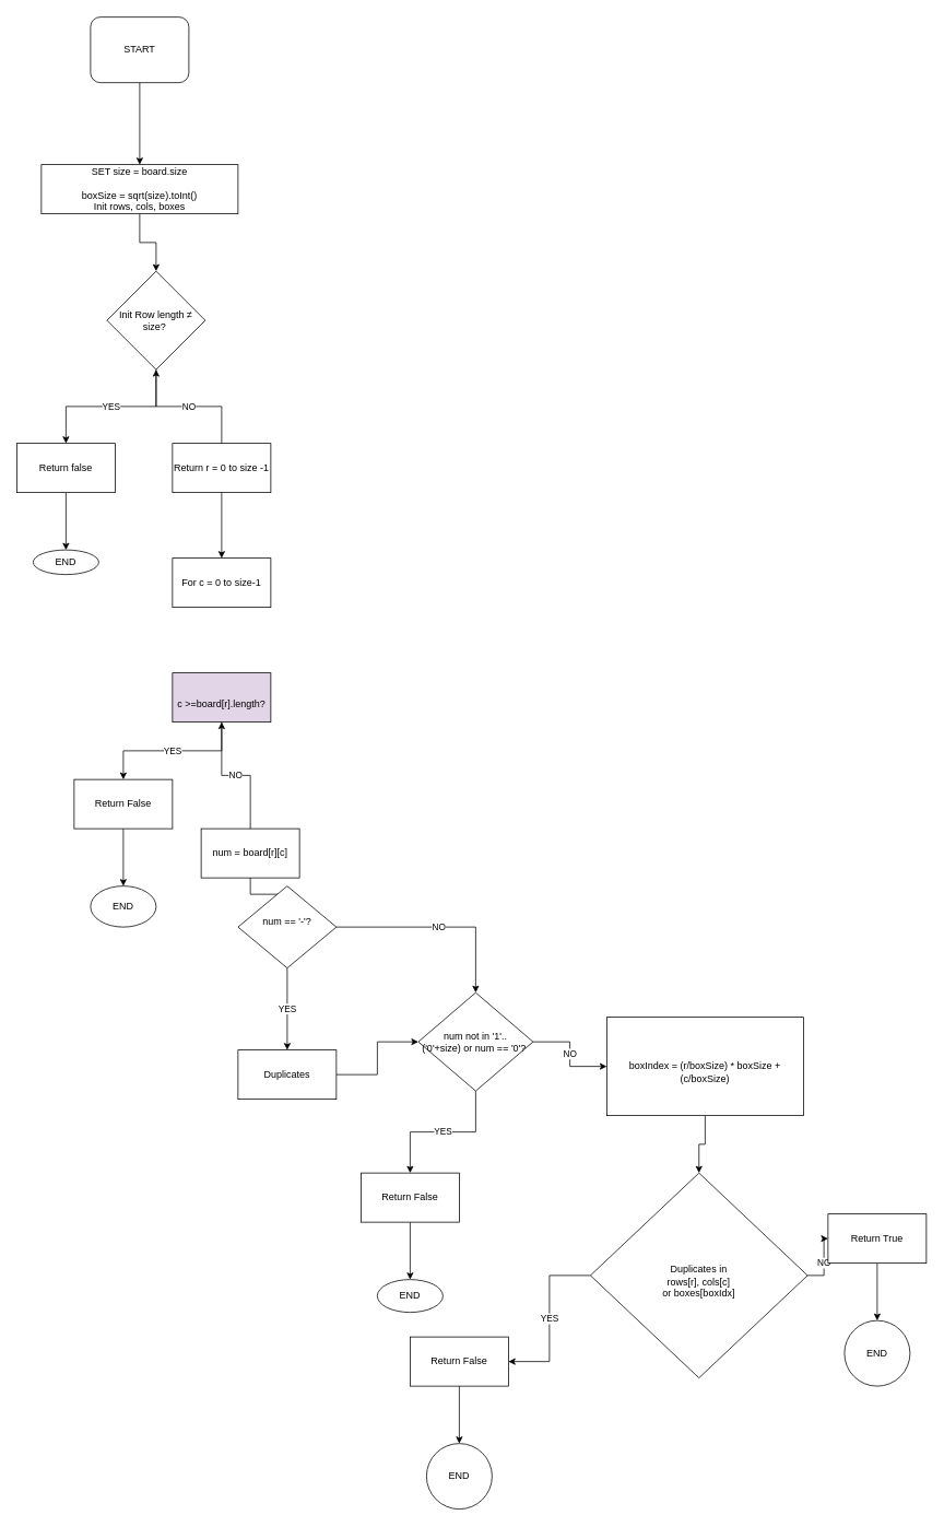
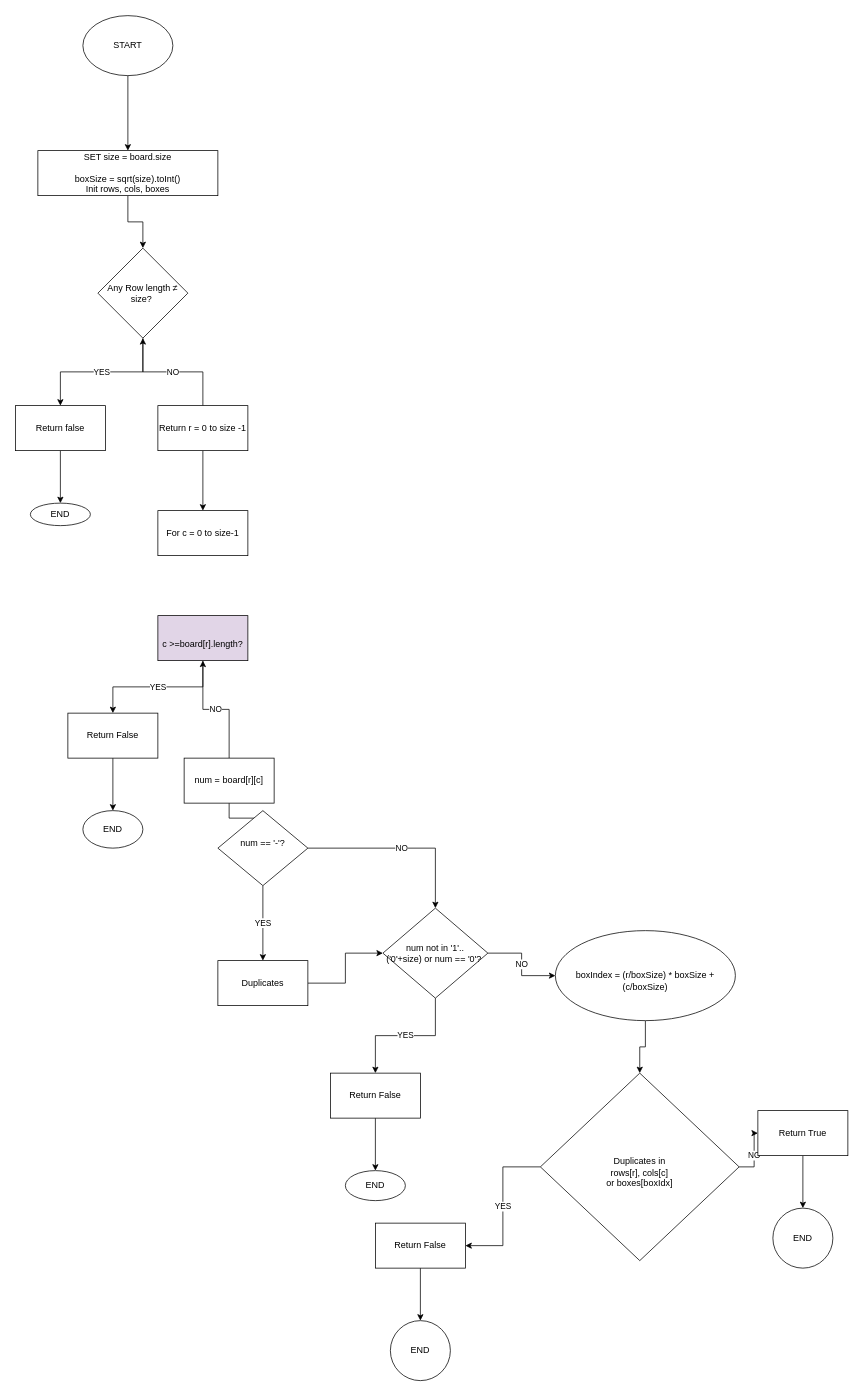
- <mxCell id="3" value="START" style="whiteSpace=wrap;html=1;rounded=1;" vertex="1" parent="1"><mxGeometry x="110" y="20" width="120" height="80" as="geometry" /></mxCell>
+ <mxCell id="3" value="START" style="ellipse;whiteSpace=wrap;html=1;" vertex="1" parent="1"><mxGeometry x="110" y="20" width="120" height="80" as="geometry" /></mxCell>
- <mxCell id="7" value="Init Row length&amp;nbsp;&lt;span style=&quot;background-color: transparent; color: light-dark(rgb(0, 0, 0), rgb(255, 255, 255));&quot;&gt;≠ size?&lt;/span&gt;&lt;span style=&quot;background-color: transparent; color: light-dark(rgb(0, 0, 0), rgb(255, 255, 255));&quot;&gt;&amp;nbsp;&lt;/span&gt;" style="rhombus;whiteSpace=wrap;html=1;" vertex="1" parent="1"><mxGeometry x="130" y="330" width="120" height="120" as="geometry" /></mxCell>
+ <mxCell id="7" value="Any Row length&amp;nbsp;&lt;span style=&quot;background-color: transparent; color: light-dark(rgb(0, 0, 0), rgb(255, 255, 255));&quot;&gt;≠ size?&lt;/span&gt;&lt;span style=&quot;background-color: transparent; color: light-dark(rgb(0, 0, 0), rgb(255, 255, 255));&quot;&gt;&amp;nbsp;&lt;/span&gt;" style="rhombus;whiteSpace=wrap;html=1;" vertex="1" parent="1"><mxGeometry x="130" y="330" width="120" height="120" as="geometry" /></mxCell>
- <mxCell id="35" value="&lt;br&gt;&lt;div&gt;boxIndex =&amp;nbsp;&lt;span style=&quot;background-color: transparent; color: light-dark(rgb(0, 0, 0), rgb(255, 255, 255));&quot;&gt;(r/boxSize) *&amp;nbsp;&lt;/span&gt;&lt;span style=&quot;background-color: transparent; color: light-dark(rgb(0, 0, 0), rgb(255, 255, 255));&quot;&gt;boxSize +&lt;/span&gt;&lt;span style=&quot;background-color: transparent; color: light-dark(rgb(0, 0, 0), rgb(255, 255, 255));&quot;&gt;(c/boxSize)&lt;/span&gt;&lt;/div&gt;" style="whiteSpace=wrap;html=1;movable=1;resizable=1;rotatable=1;deletable=1;editable=1;locked=0;connectable=1;" vertex="1" parent="1"><mxGeometry x="740" y="1240" width="240" height="120" as="geometry" /></mxCell>
+ <mxCell id="35" value="&lt;br&gt;&lt;div&gt;boxIndex =&amp;nbsp;&lt;span style=&quot;background-color: transparent; color: light-dark(rgb(0, 0, 0), rgb(255, 255, 255));&quot;&gt;(r/boxSize) *&amp;nbsp;&lt;/span&gt;&lt;span style=&quot;background-color: transparent; color: light-dark(rgb(0, 0, 0), rgb(255, 255, 255));&quot;&gt;boxSize +&lt;/span&gt;&lt;span style=&quot;background-color: transparent; color: light-dark(rgb(0, 0, 0), rgb(255, 255, 255));&quot;&gt;(c/boxSize)&lt;/span&gt;&lt;/div&gt;" style="ellipse;whiteSpace=wrap;html=1;movable=1;resizable=1;rotatable=1;deletable=1;editable=1;locked=0;connectable=1;" vertex="1" parent="1"><mxGeometry x="740" y="1240" width="240" height="120" as="geometry" /></mxCell>
